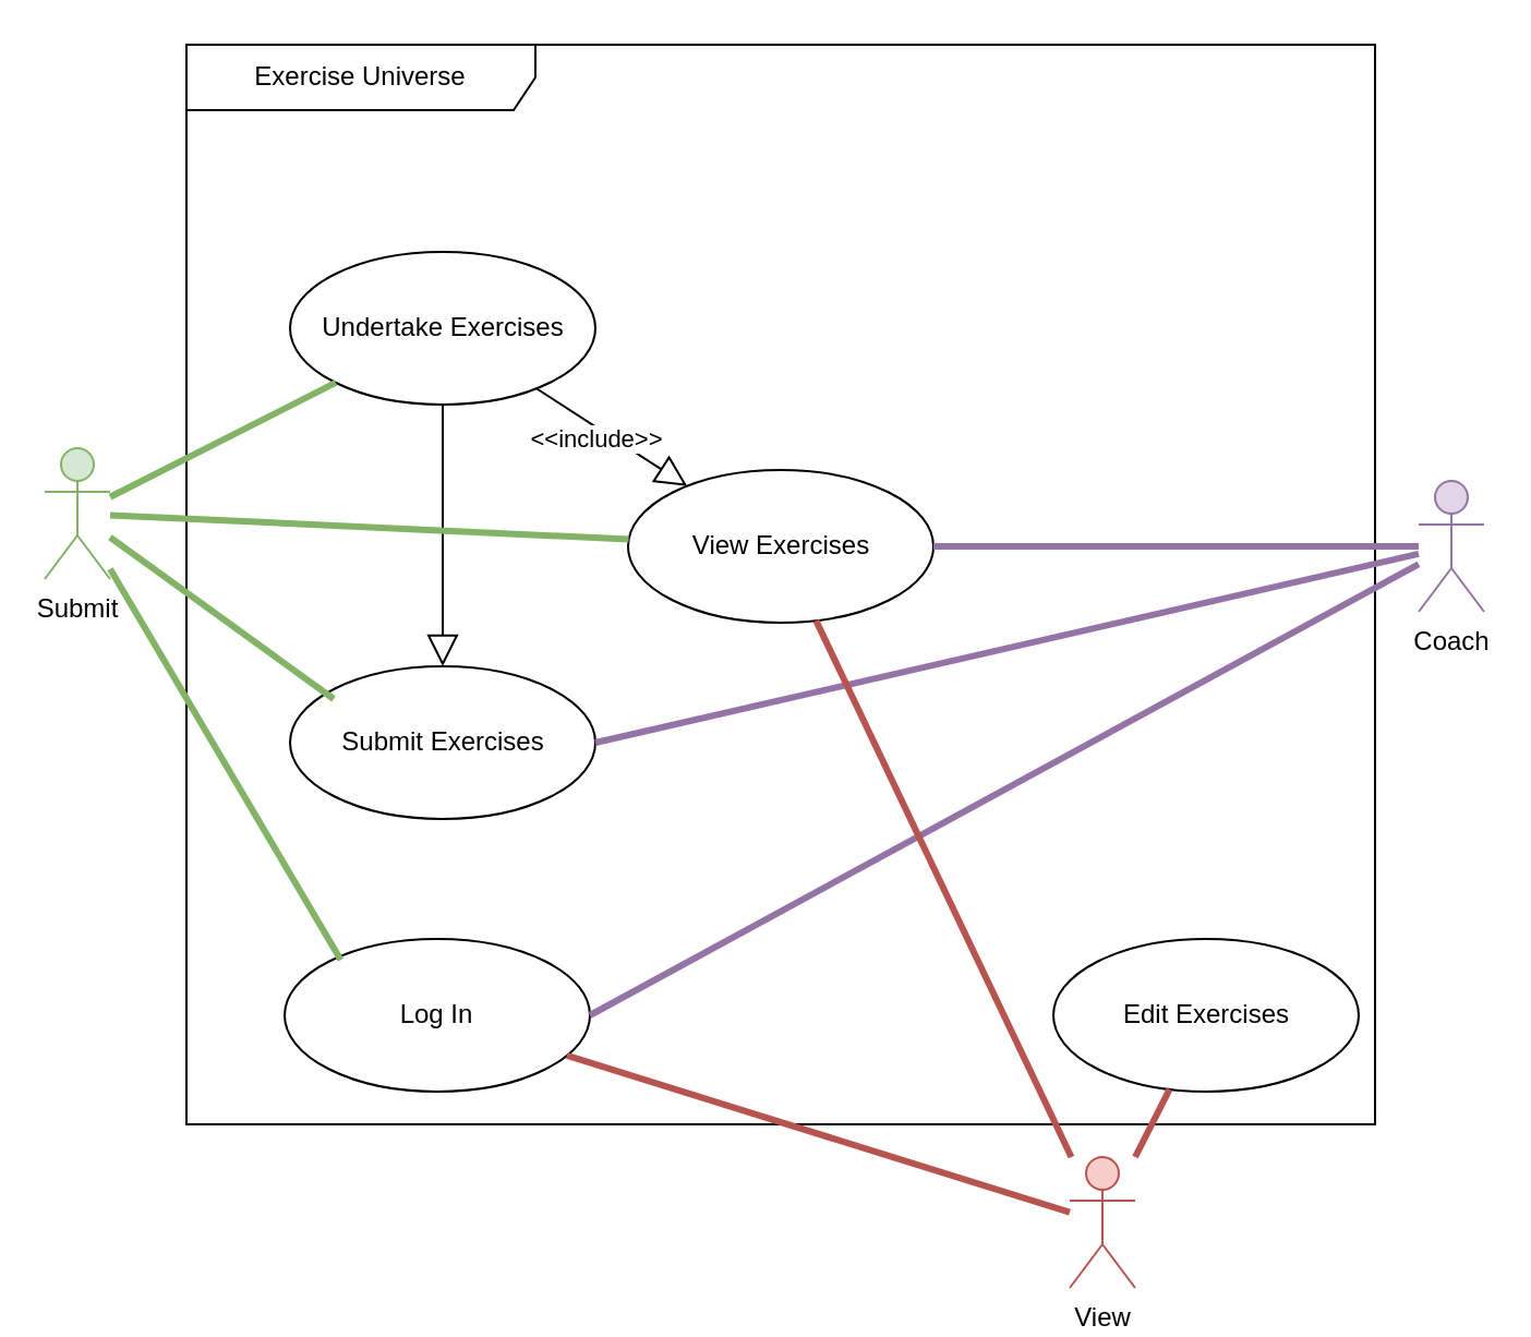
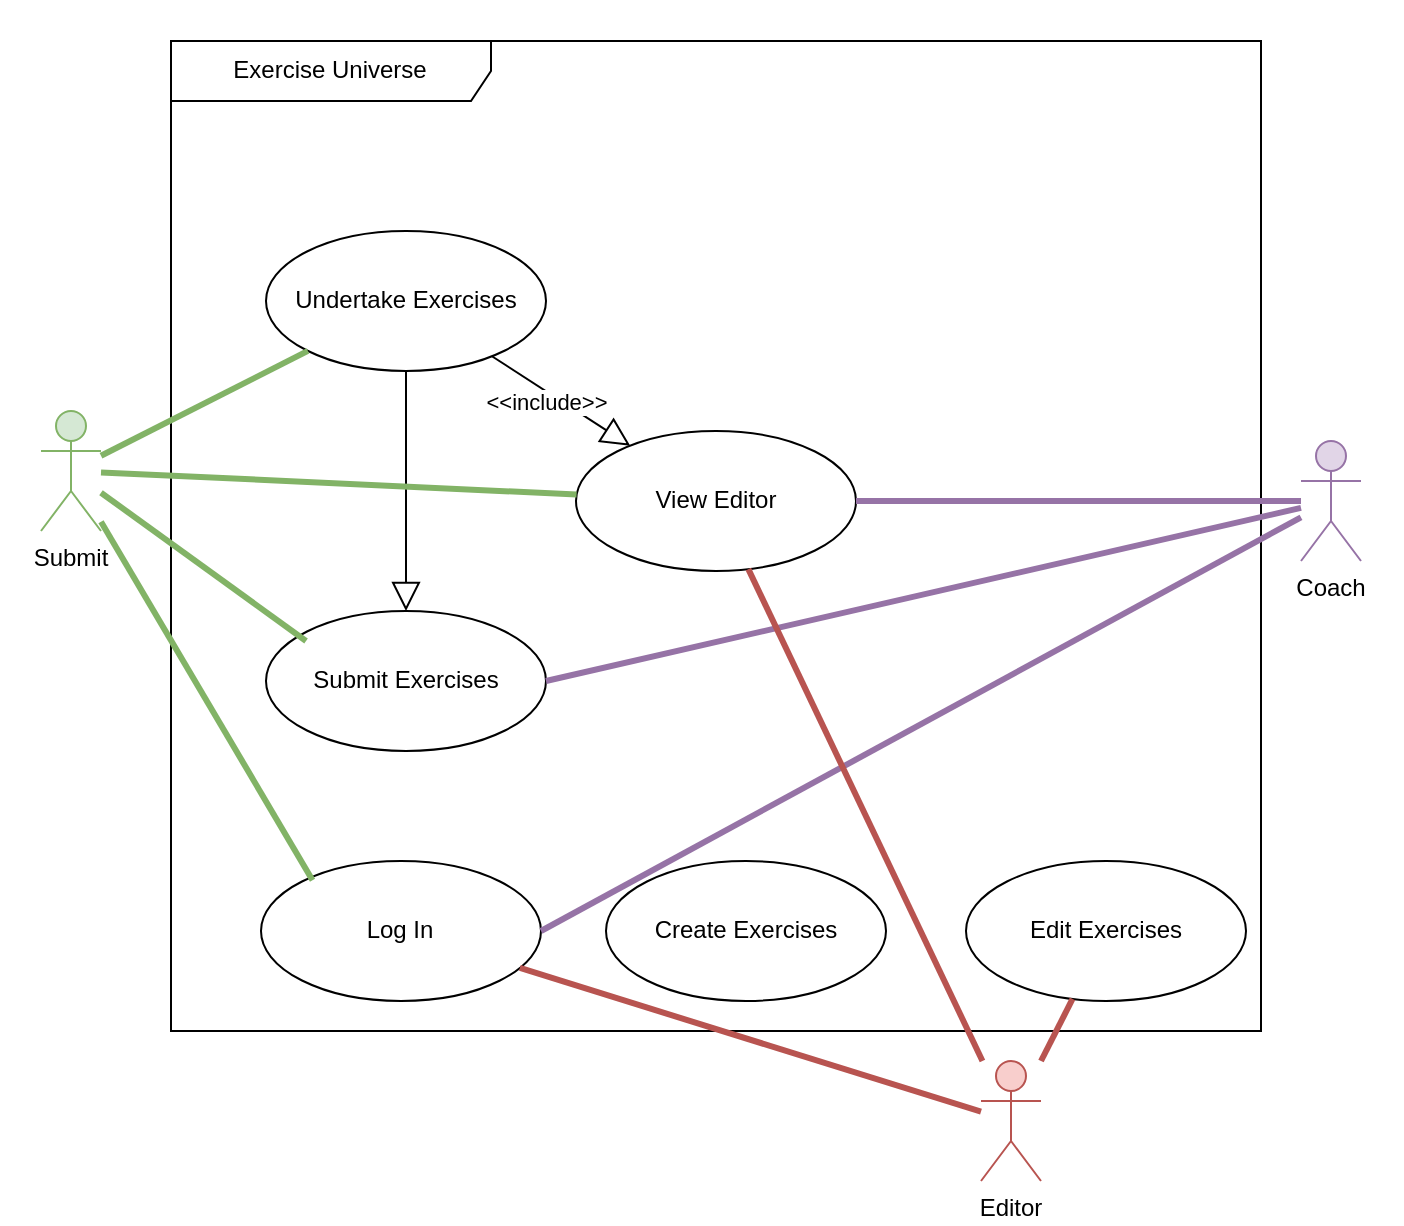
- <mxCell id="6" value="View Exercises" style="ellipse;whiteSpace=wrap;html=1;" parent="4" vertex="1"><mxGeometry x="202.5" y="195" width="140" height="70" as="geometry" /></mxCell>
+ <mxCell id="6" value="View Editor" style="ellipse;whiteSpace=wrap;html=1;" parent="4" vertex="1"><mxGeometry x="202.5" y="195" width="140" height="70" as="geometry" /></mxCell>
+ <mxCell id="13" value="Create Exercises" style="ellipse;whiteSpace=wrap;html=1;" vertex="1" parent="4"><mxGeometry x="217.5" y="410" width="140" height="70" as="geometry" /></mxCell>
- <mxCell id="21" value="View" style="shape=umlActor;verticalLabelPosition=bottom;verticalAlign=top;html=1;fillColor=#f8cecc;strokeColor=#b85450;" vertex="1" parent="1"><mxGeometry x="490" y="530" width="30" height="60" as="geometry" /></mxCell>
+ <mxCell id="21" value="Editor" style="shape=umlActor;verticalLabelPosition=bottom;verticalAlign=top;html=1;fillColor=#f8cecc;strokeColor=#b85450;" vertex="1" parent="1"><mxGeometry x="490" y="530" width="30" height="60" as="geometry" /></mxCell>
